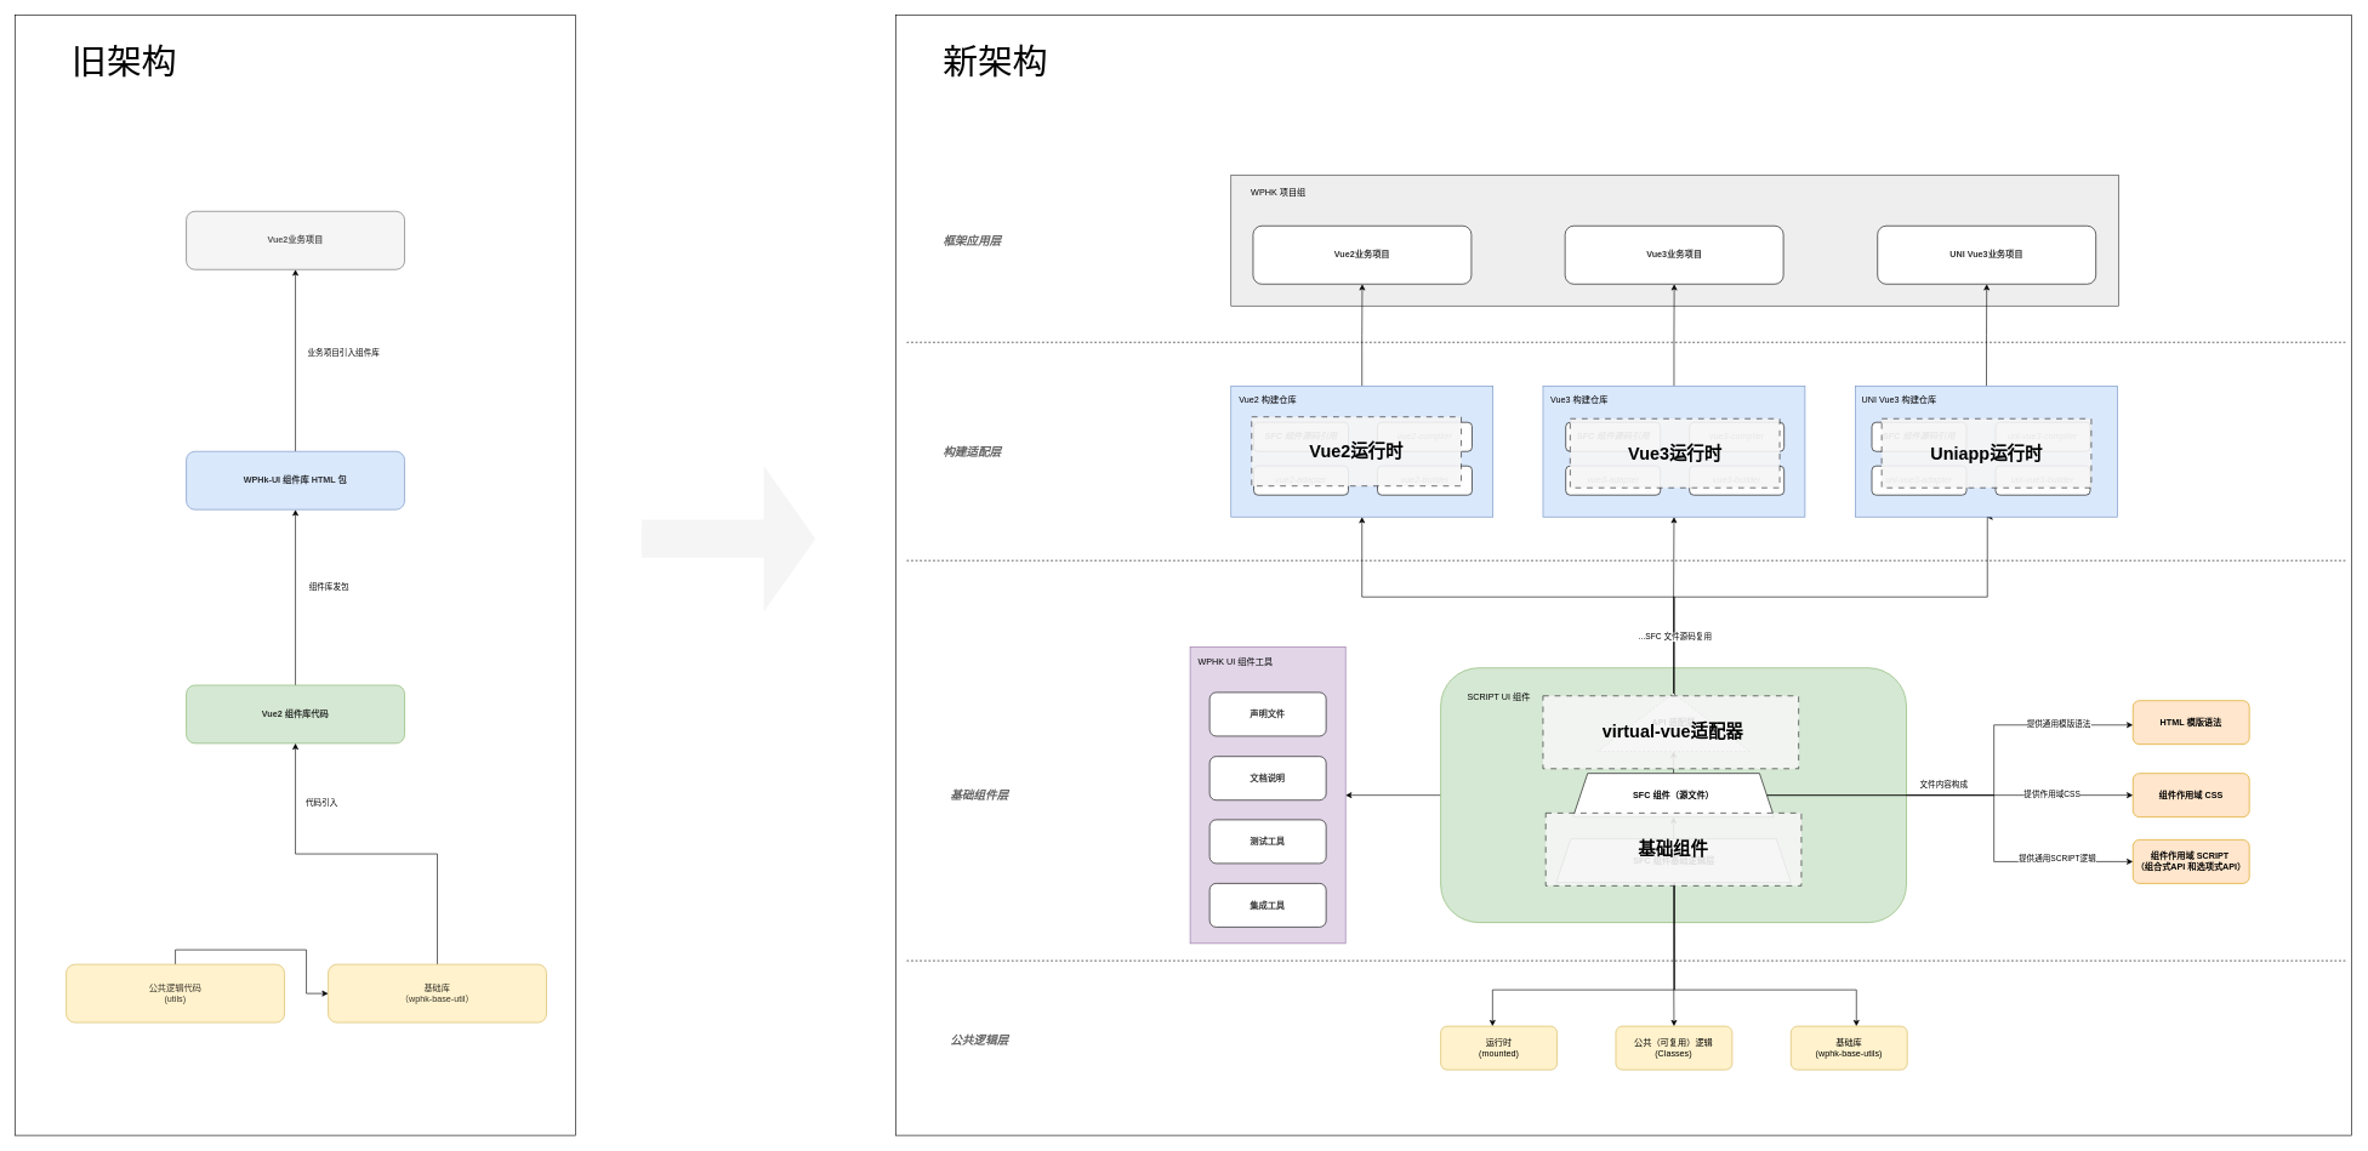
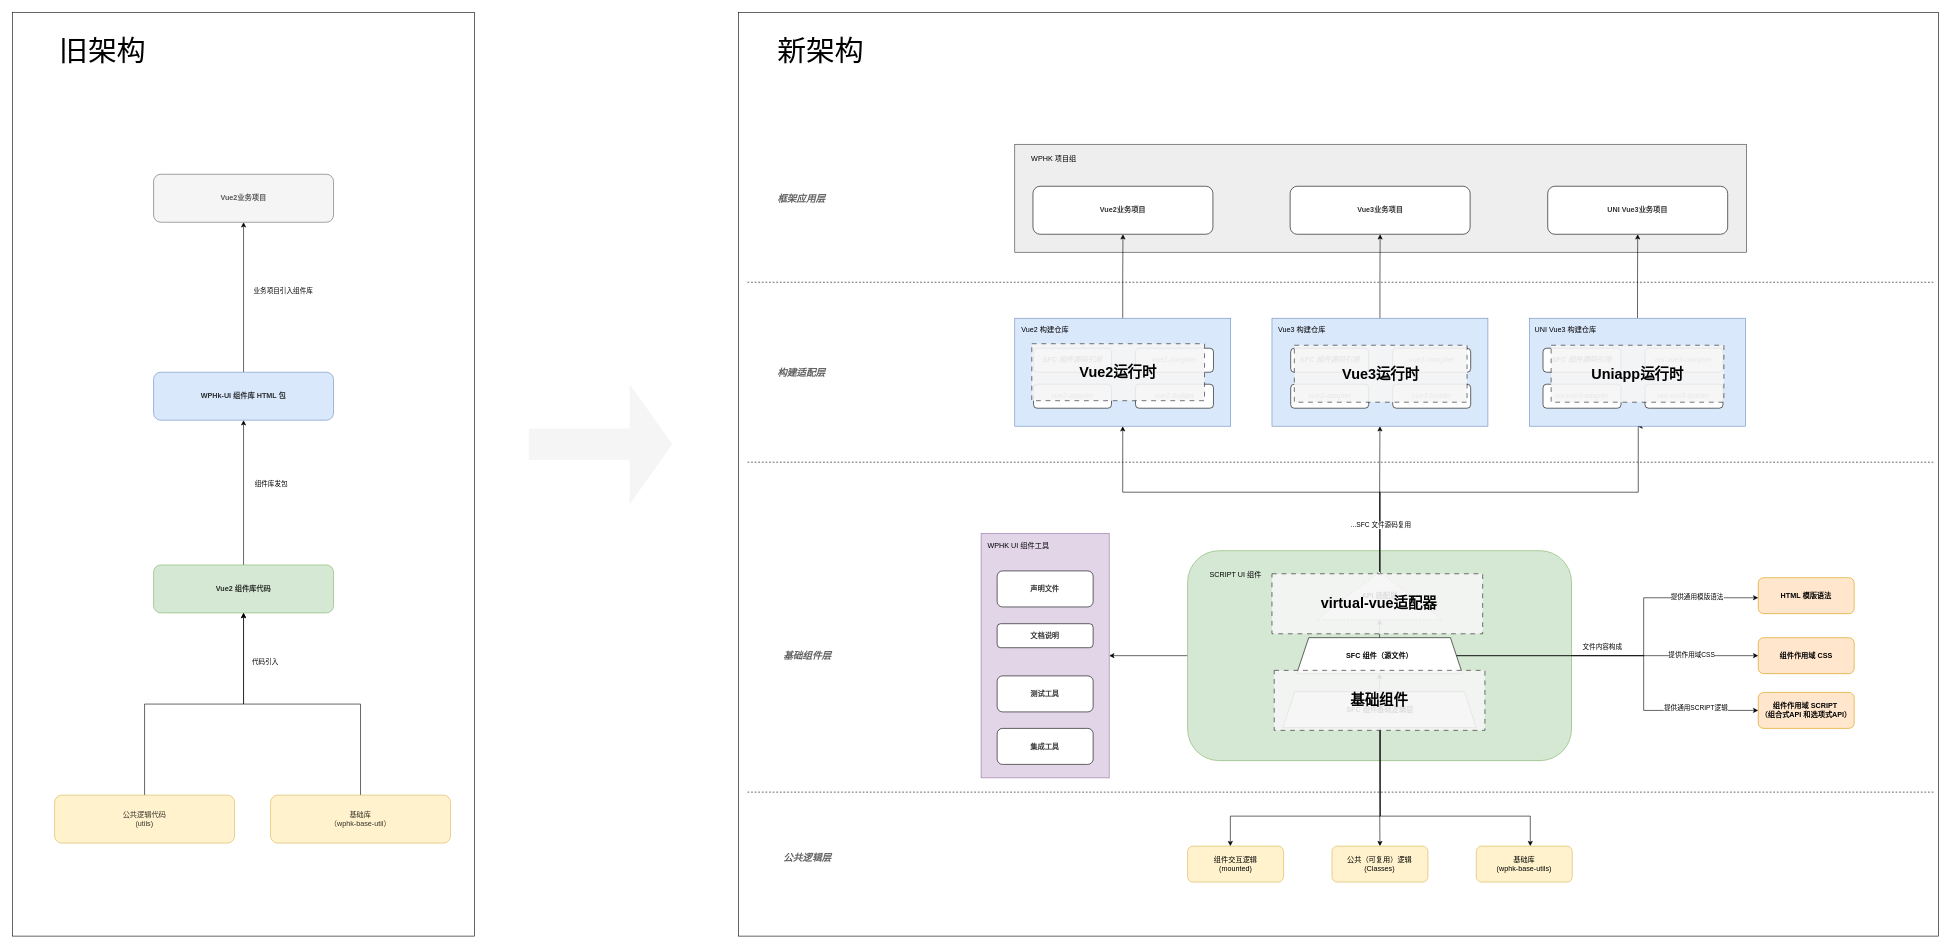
- <mxCell id="58" value="文档说明" style="rounded=1;whiteSpace=wrap;html=1;textOpacity=80;fontStyle=1" vertex="1" parent="1"><mxGeometry x="1661.25" y="1039.25" width="160" height="60" as="geometry" /></mxCell>
+ <mxCell id="58" value="文档说明" style="rounded=1;whiteSpace=wrap;html=1;textOpacity=80;fontStyle=1" vertex="1" parent="1"><mxGeometry x="1661.25" y="1039.25" width="160" height="40" as="geometry" /></mxCell>
- <mxCell id="81" style="edgeStyle=orthogonalEdgeStyle;rounded=0;orthogonalLoop=1;jettySize=auto;html=1;exitX=0.5;exitY=0;exitDx=0;exitDy=0;" edge="1" parent="1" source="82" target="85"><mxGeometry relative="1" as="geometry" /></mxCell>
+ <mxCell id="81" style="edgeStyle=orthogonalEdgeStyle;rounded=0;orthogonalLoop=1;jettySize=auto;html=1;exitX=0.5;exitY=0;exitDx=0;exitDy=0;" edge="1" parent="1" source="82" target="80"><mxGeometry relative="1" as="geometry" /></mxCell>
- <mxCell id="30" value="运行时&lt;br&gt;(mounted)" style="rounded=1;whiteSpace=wrap;html=1;fillColor=#fff2cc;strokeColor=#d6b656;" vertex="1" parent="1"><mxGeometry x="1978.75" y="1410" width="160" height="60" as="geometry" /></mxCell>
+ <mxCell id="30" value="组件交互逻辑&lt;br&gt;(mounted)" style="rounded=1;whiteSpace=wrap;html=1;fillColor=#fff2cc;strokeColor=#d6b656;" vertex="1" parent="1"><mxGeometry x="1978.75" y="1410" width="160" height="60" as="geometry" /></mxCell>
